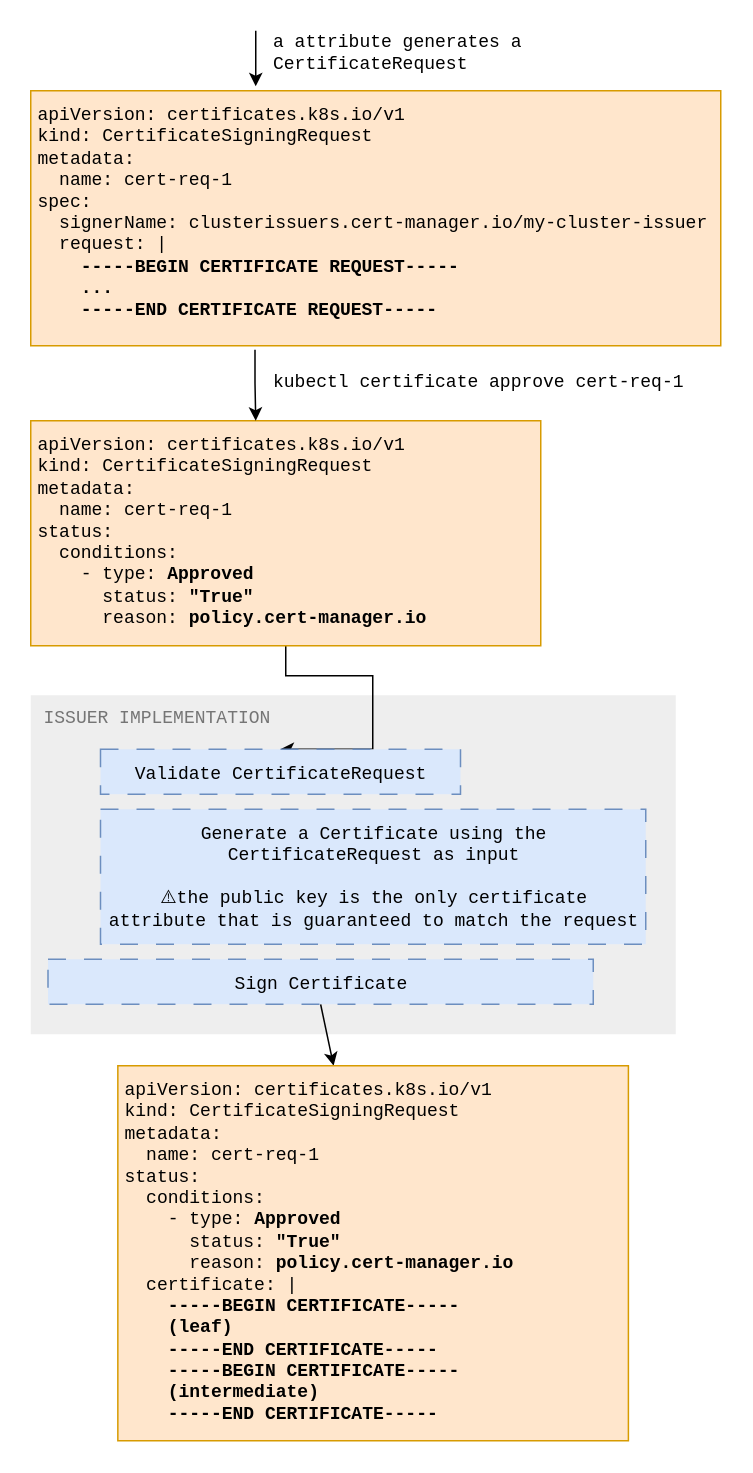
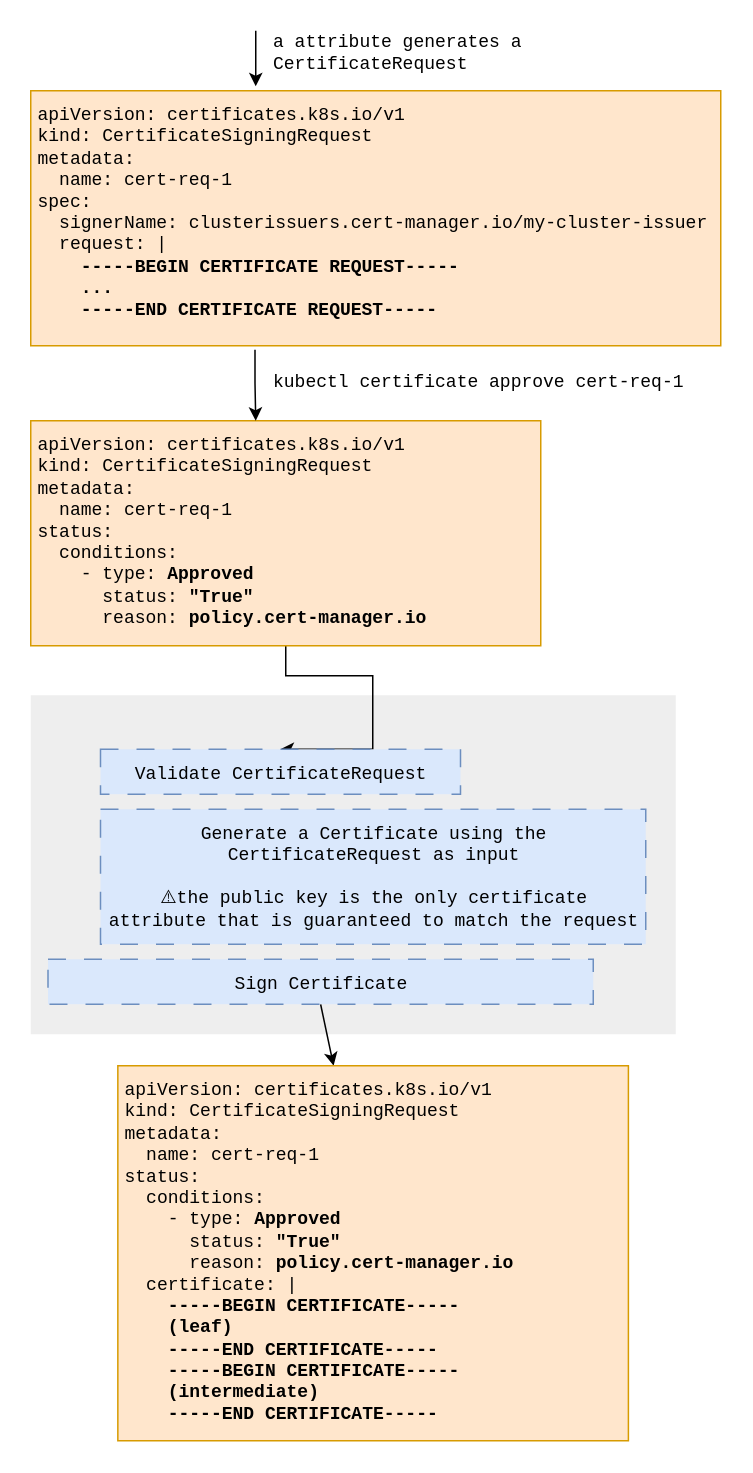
- <mxCell id="7" value="ISSUER IMPLEMENTATION" style="text;html=1;strokeColor=none;fillColor=none;align=left;verticalAlign=middle;whiteSpace=wrap;rounded=0;dashed=1;fontColor=#757575;fontFamily=Courier New;" parent="1" vertex="1"><mxGeometry x="27" y="469" width="200" height="20" as="geometry" /></mxCell>
